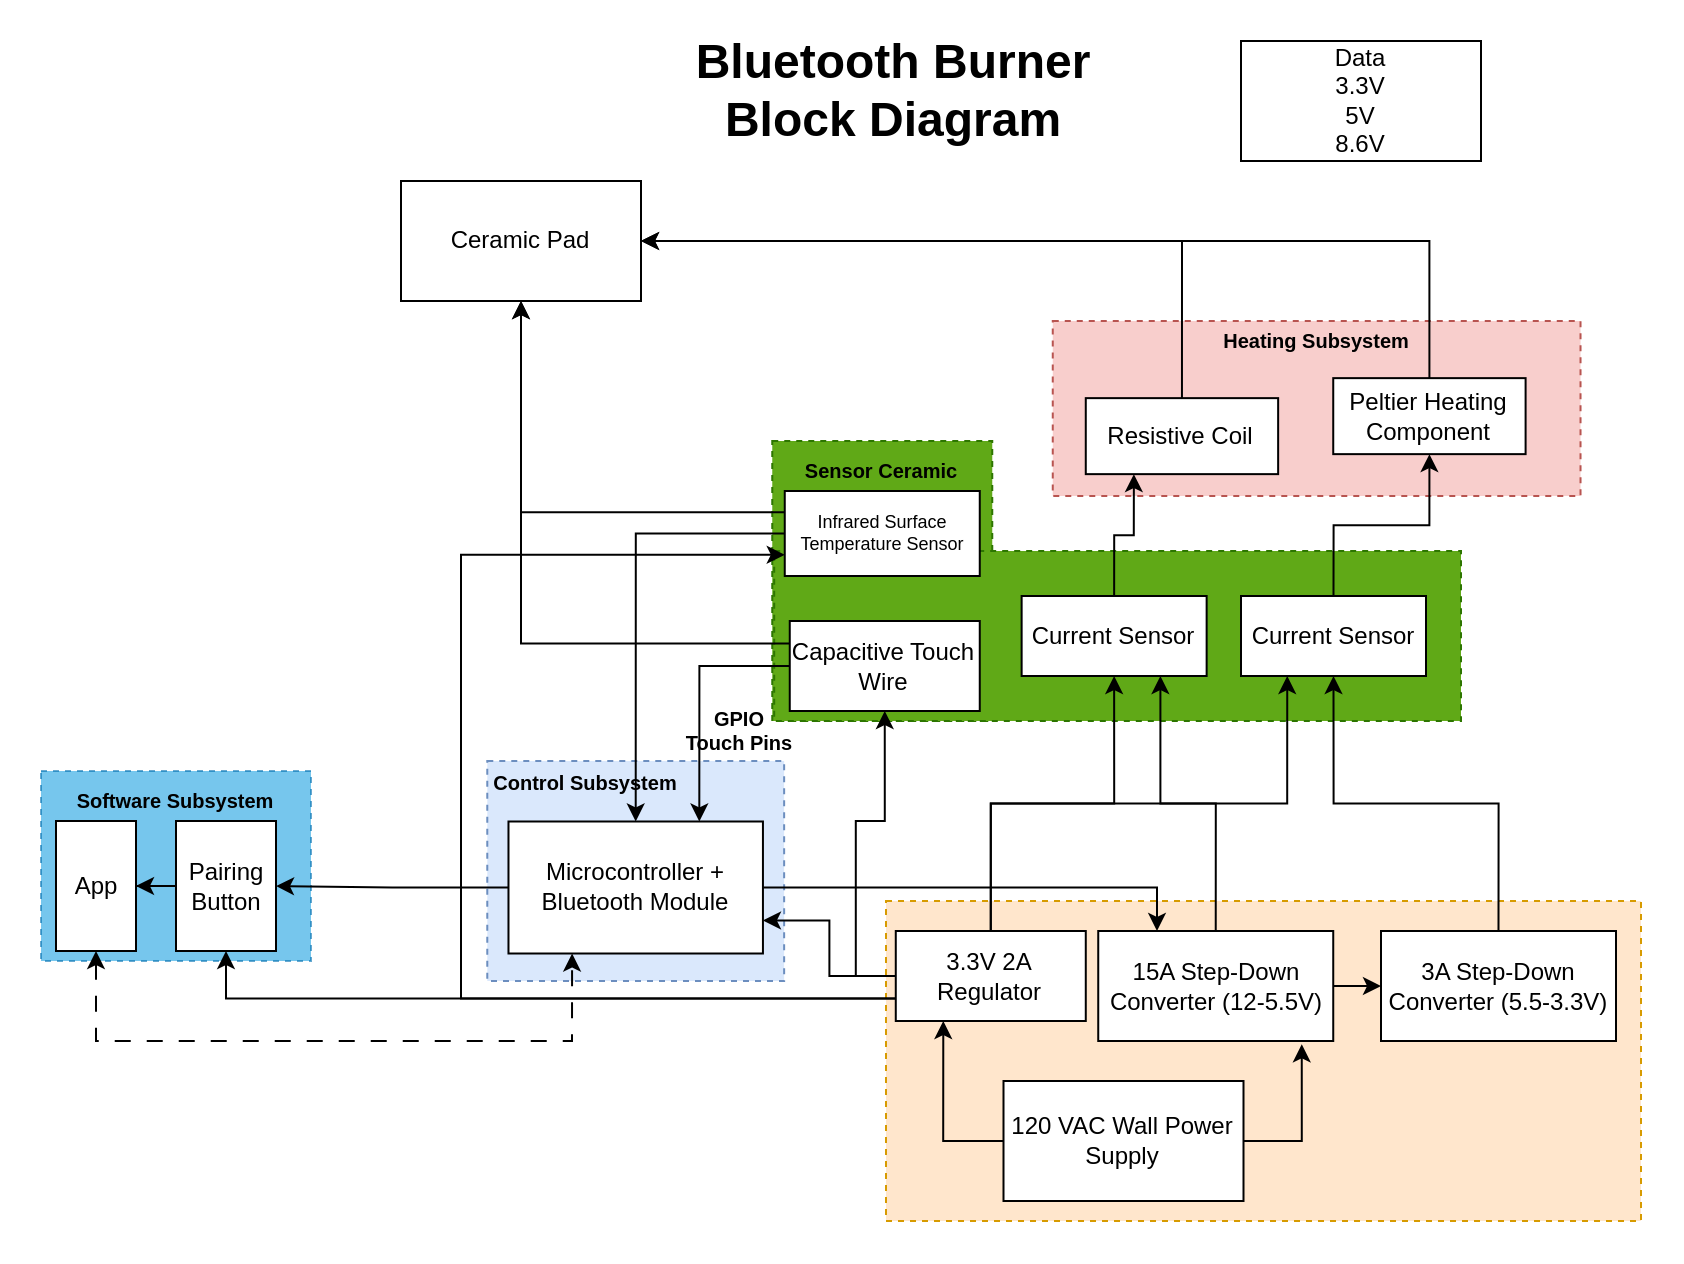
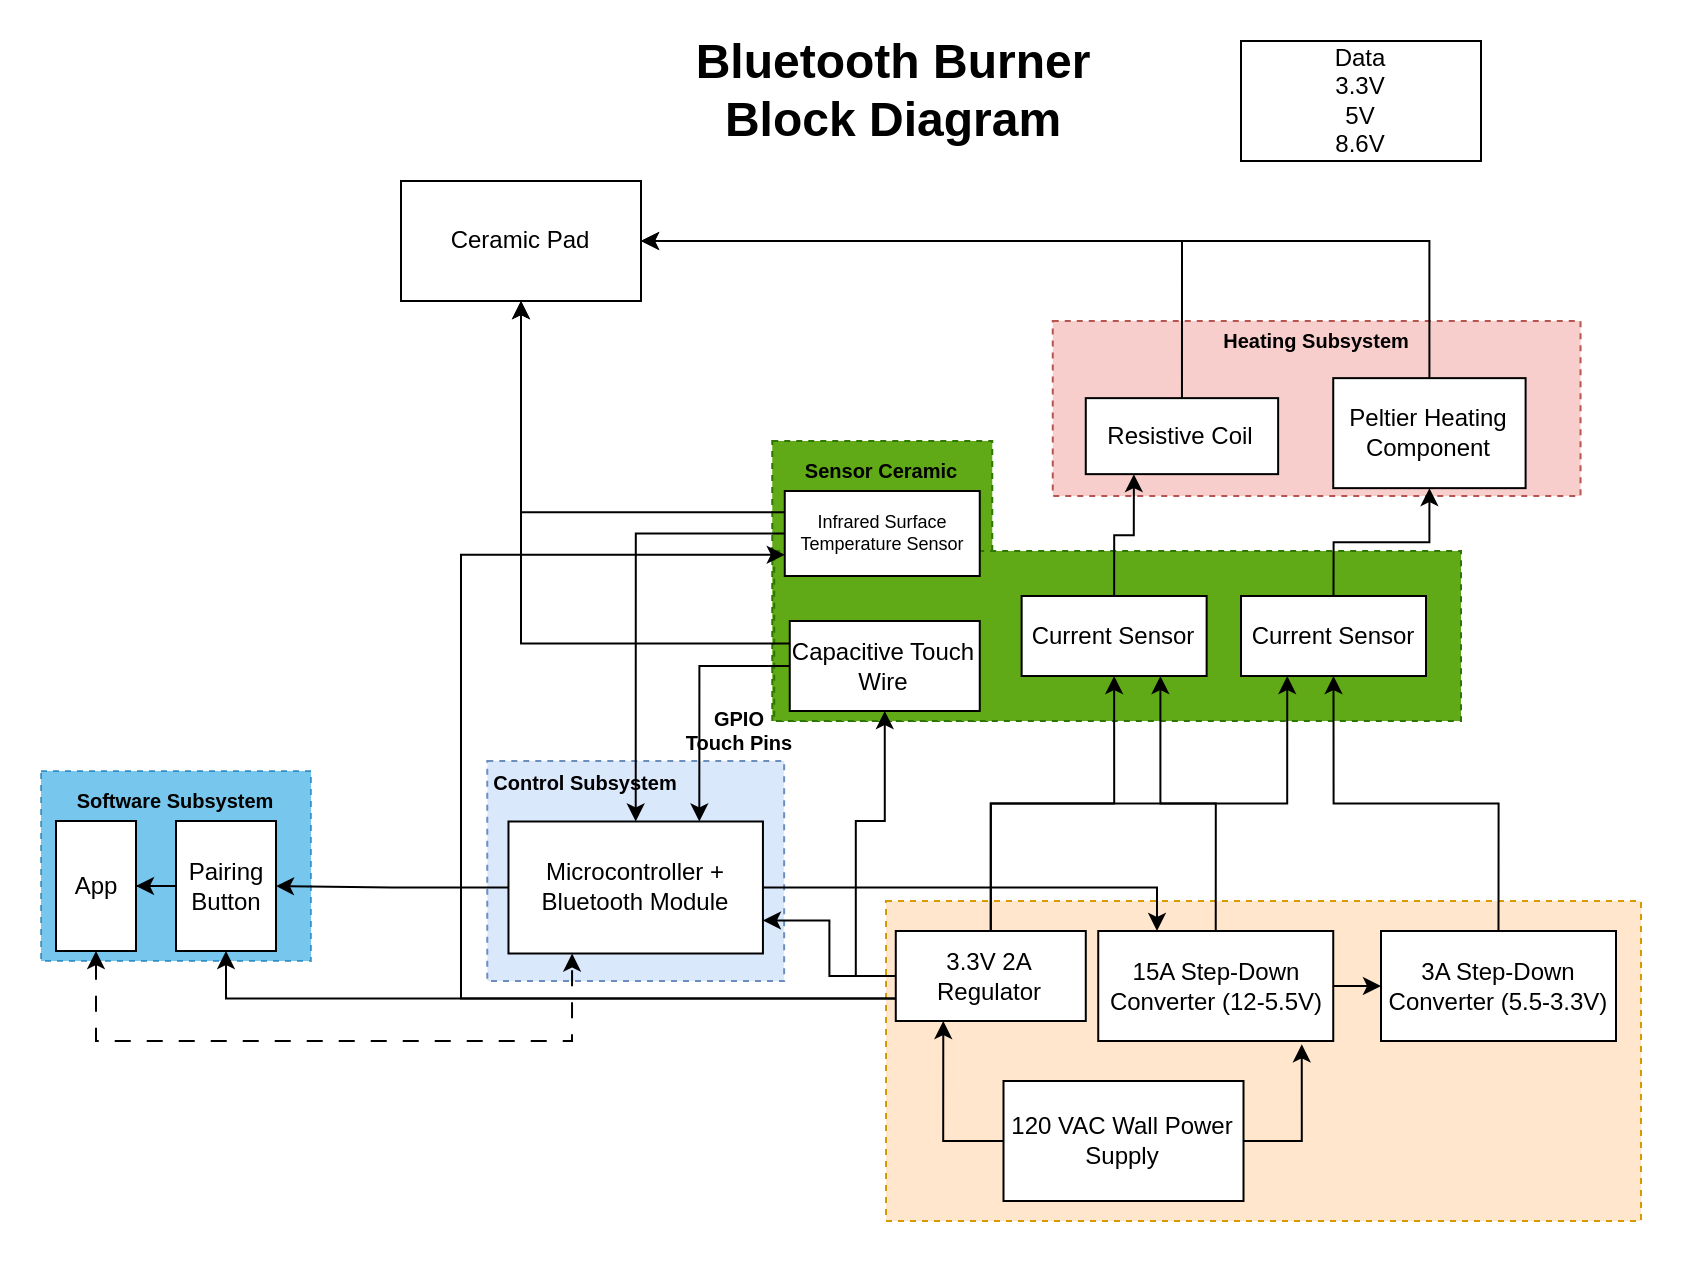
- <mxCell id="44" value="Peltier Heating Component" style="rounded=0;whiteSpace=wrap;html=1;" parent="1" vertex="1"><mxGeometry x="666.12" y="188.57" width="96.18" height="38" as="geometry" /></mxCell>
+ <mxCell id="44" value="Peltier Heating Component" style="rounded=0;whiteSpace=wrap;html=1;" parent="1" vertex="1"><mxGeometry x="666.12" y="188.57" width="96.18" height="55" as="geometry" /></mxCell>
